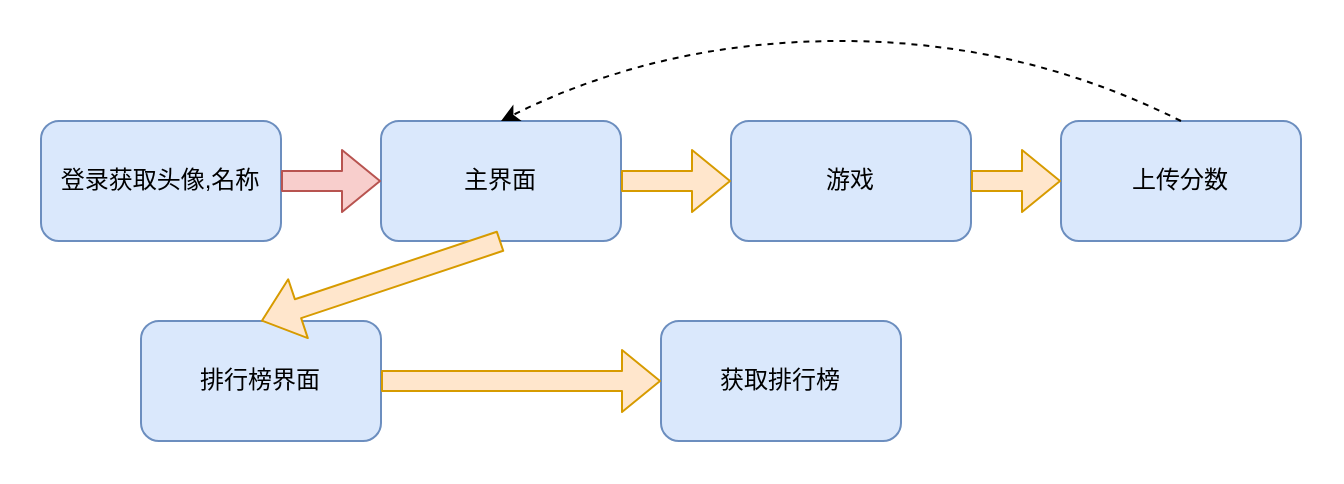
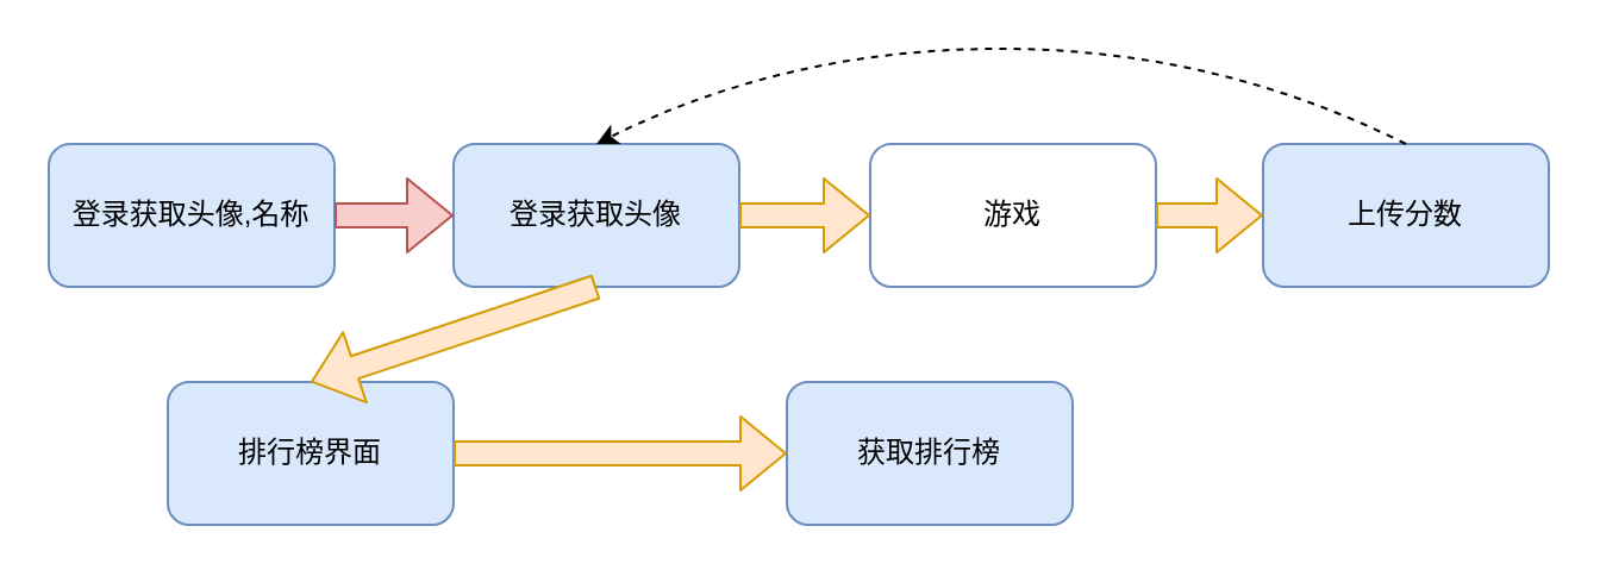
- <mxCell id="3" value="主界面" style="rounded=1;whiteSpace=wrap;html=1;fillColor=#dae8fc;strokeColor=#6c8ebf;" vertex="1" parent="1"><mxGeometry x="190" y="60" width="120" height="60" as="geometry" /></mxCell>
+ <mxCell id="3" value="登录获取头像" style="rounded=1;whiteSpace=wrap;html=1;fillColor=#dae8fc;strokeColor=#6c8ebf;" vertex="1" parent="1"><mxGeometry x="190" y="60" width="120" height="60" as="geometry" /></mxCell>
- <mxCell id="6" value="游戏" style="rounded=1;whiteSpace=wrap;html=1;fillColor=#dae8fc;strokeColor=#6c8ebf;" vertex="1" parent="1"><mxGeometry x="365" y="60" width="120" height="60" as="geometry" /></mxCell>
+ <mxCell id="6" value="游戏" style="rounded=1;whiteSpace=wrap;html=1;fillColor=#ffffff;strokeColor=#6c8ebf;" vertex="1" parent="1"><mxGeometry x="365" y="60" width="120" height="60" as="geometry" /></mxCell>
